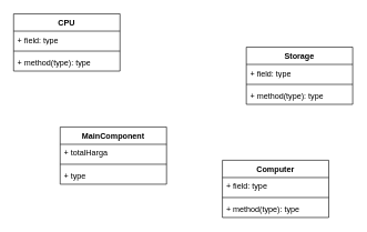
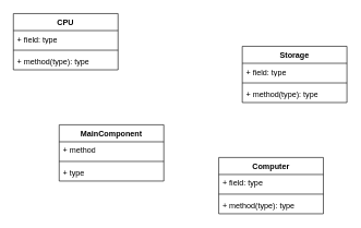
- <mxCell id="7" value="+ totalHarga" style="text;strokeColor=none;fillColor=none;align=left;verticalAlign=top;spacingLeft=4;spacingRight=4;overflow=hidden;rotatable=0;points=[[0,0.5],[1,0.5]];portConstraint=eastwest;whiteSpace=wrap;html=1;" vertex="1" parent="6"><mxGeometry y="26" width="160" height="26" as="geometry" /></mxCell>
+ <mxCell id="7" value="+ method" style="text;strokeColor=none;fillColor=none;align=left;verticalAlign=top;spacingLeft=4;spacingRight=4;overflow=hidden;rotatable=0;points=[[0,0.5],[1,0.5]];portConstraint=eastwest;whiteSpace=wrap;html=1;" vertex="1" parent="6"><mxGeometry y="26" width="160" height="26" as="geometry" /></mxCell>
